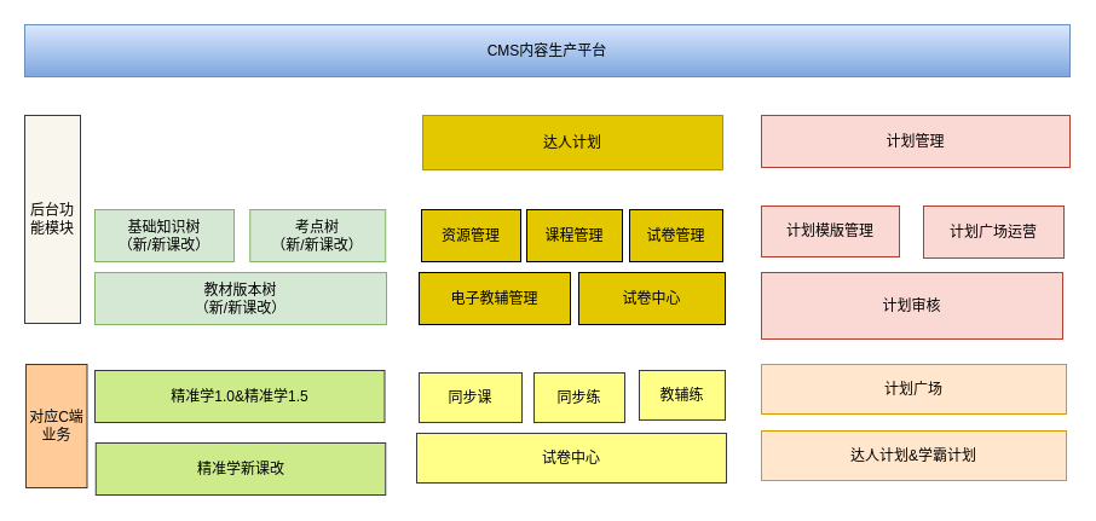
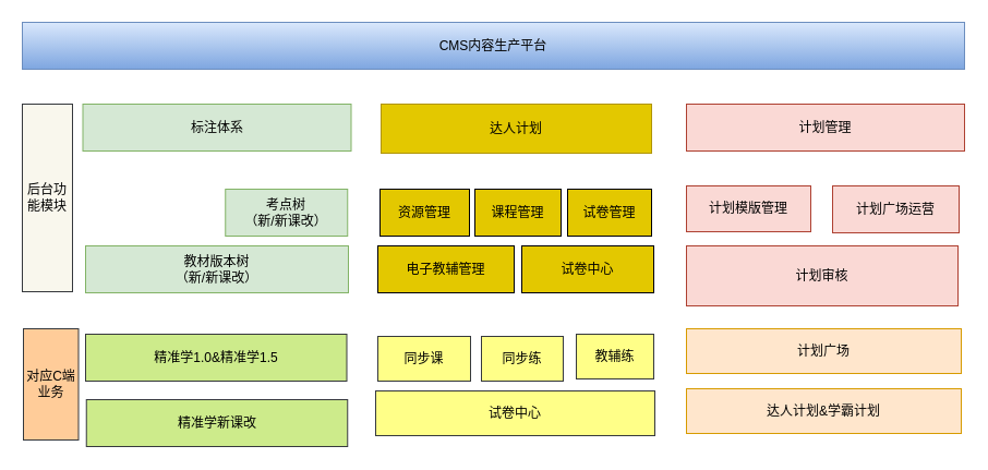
+ <mxCell id="3" value="标注体系" style="whiteSpace=wrap;html=1;fillColor=#d5e8d4;strokeColor=#82b366;" parent="1" vertex="1"><mxGeometry x="75.5" y="95" width="246" height="43" as="geometry" /></mxCell>
- <mxCell id="10" value="基础知识树&lt;br&gt;（新/新课改）" style="whiteSpace=wrap;html=1;fillColor=#d5e8d4;strokeColor=#82b366;" parent="1" vertex="1"><mxGeometry x="78" y="173" width="115" height="43" as="geometry" /></mxCell>
